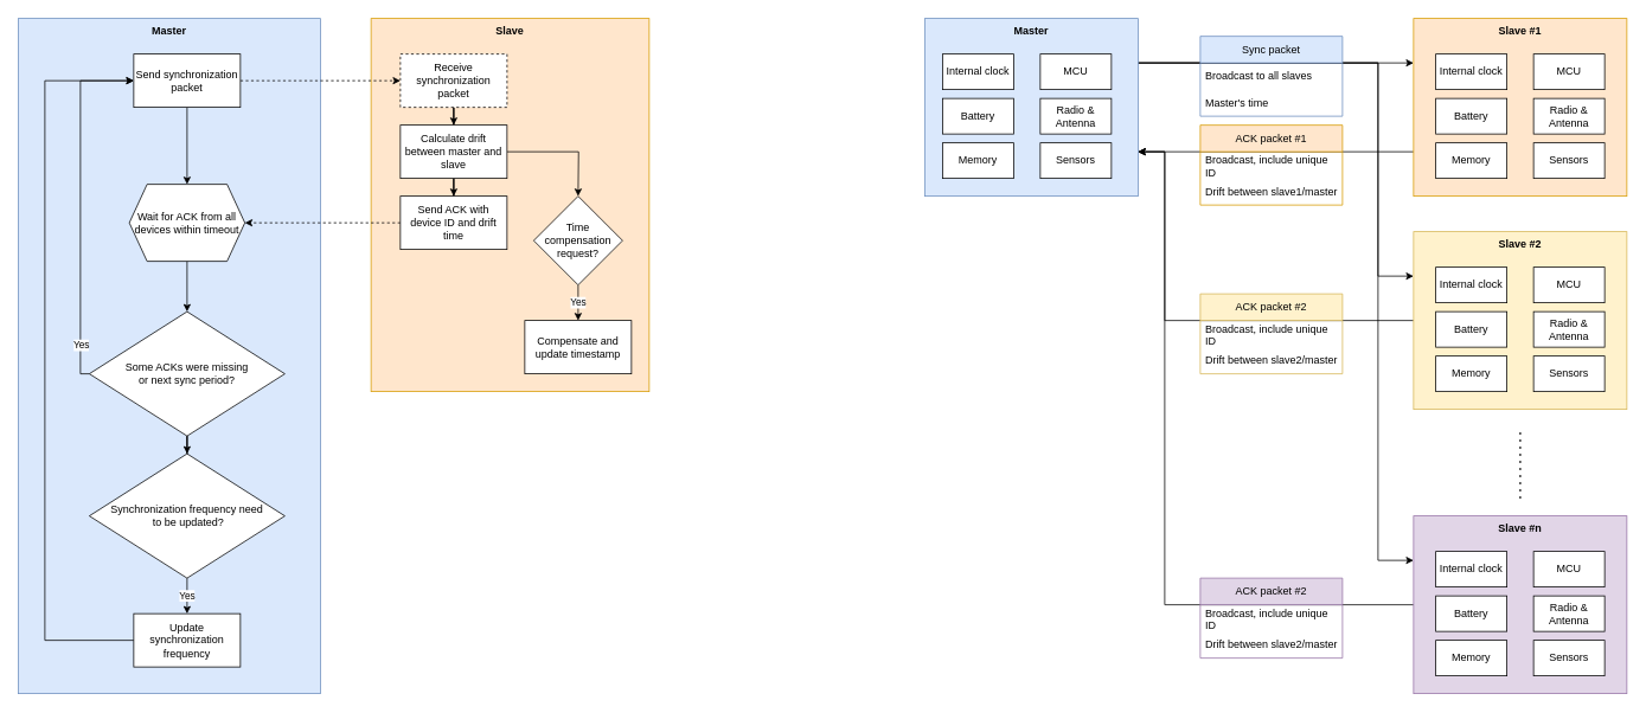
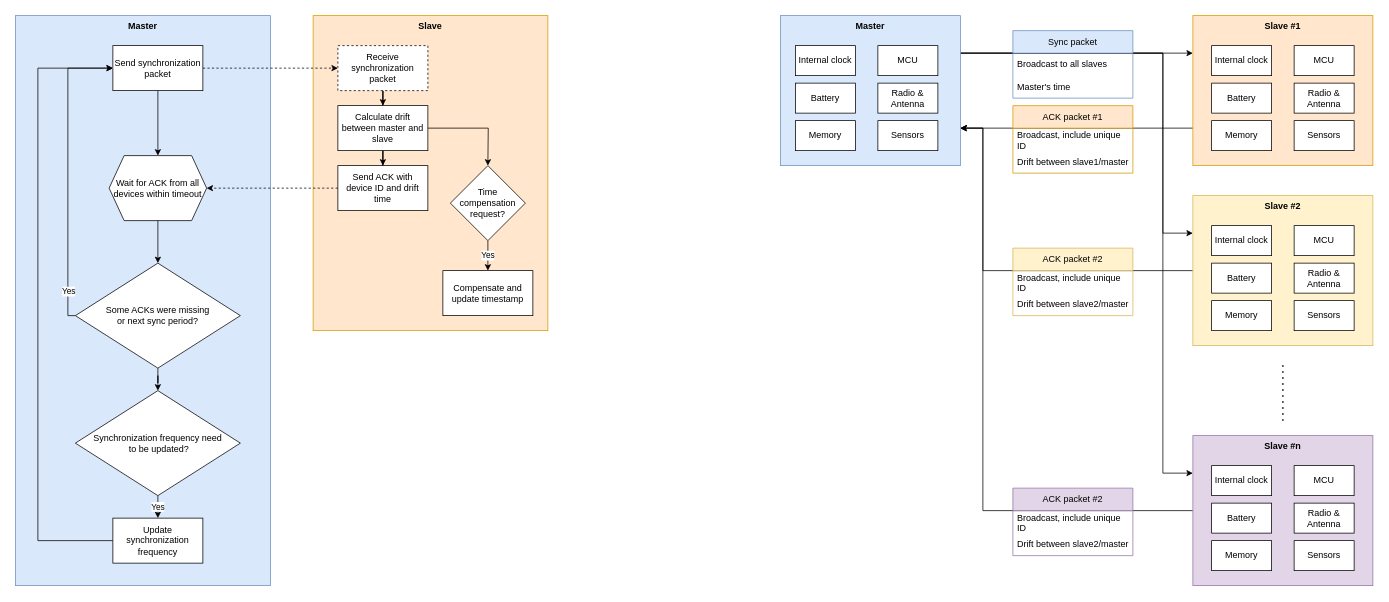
- <mxCell id="71" value="Synchronization frequency need&lt;div&gt;&amp;nbsp;to be updated?&lt;/div&gt;" style="rhombus;whiteSpace=wrap;html=1;rounded=0;" vertex="1" parent="1"><mxGeometry x="100" y="510" width="220" height="140" as="geometry" /></mxCell>
+ <mxCell id="71" value="Synchronization frequency need&lt;div&gt;&amp;nbsp;to be updated?&lt;/div&gt;" style="rhombus;whiteSpace=wrap;html=1;rounded=0;" vertex="1" parent="1"><mxGeometry x="100" y="520" width="220" height="140" as="geometry" /></mxCell>
